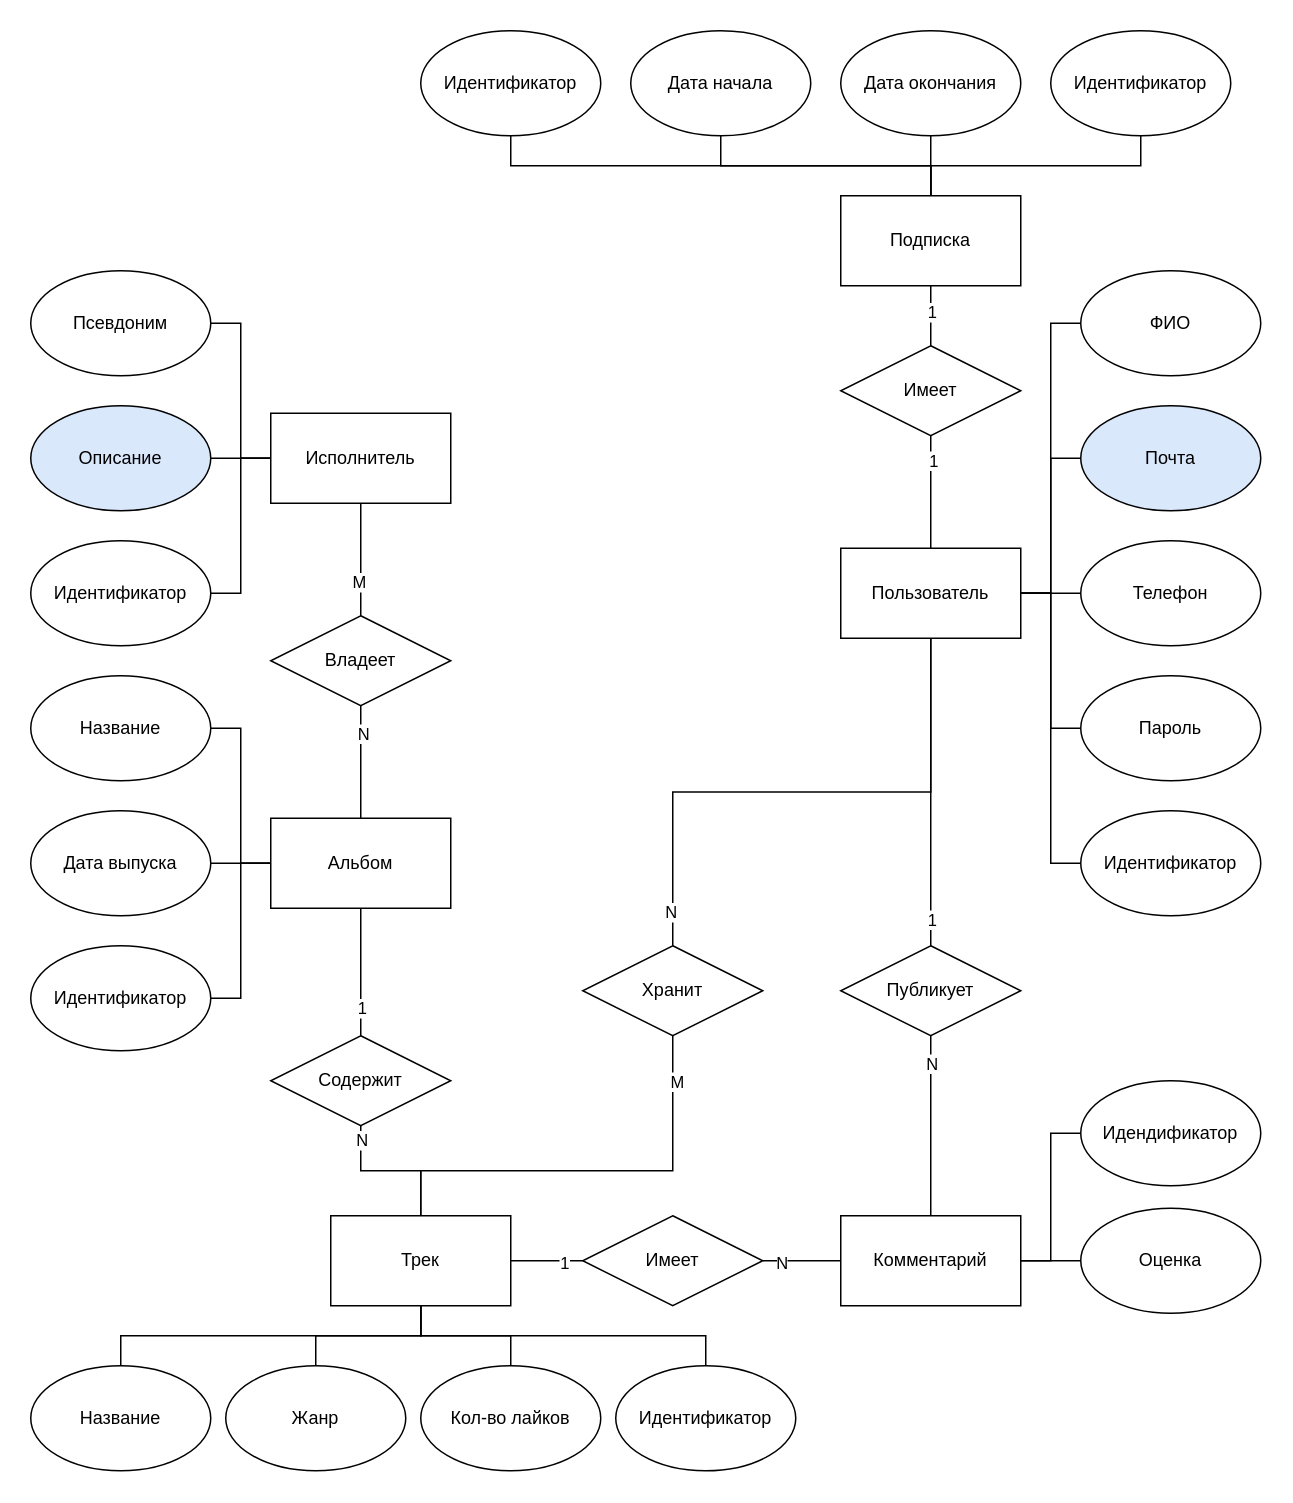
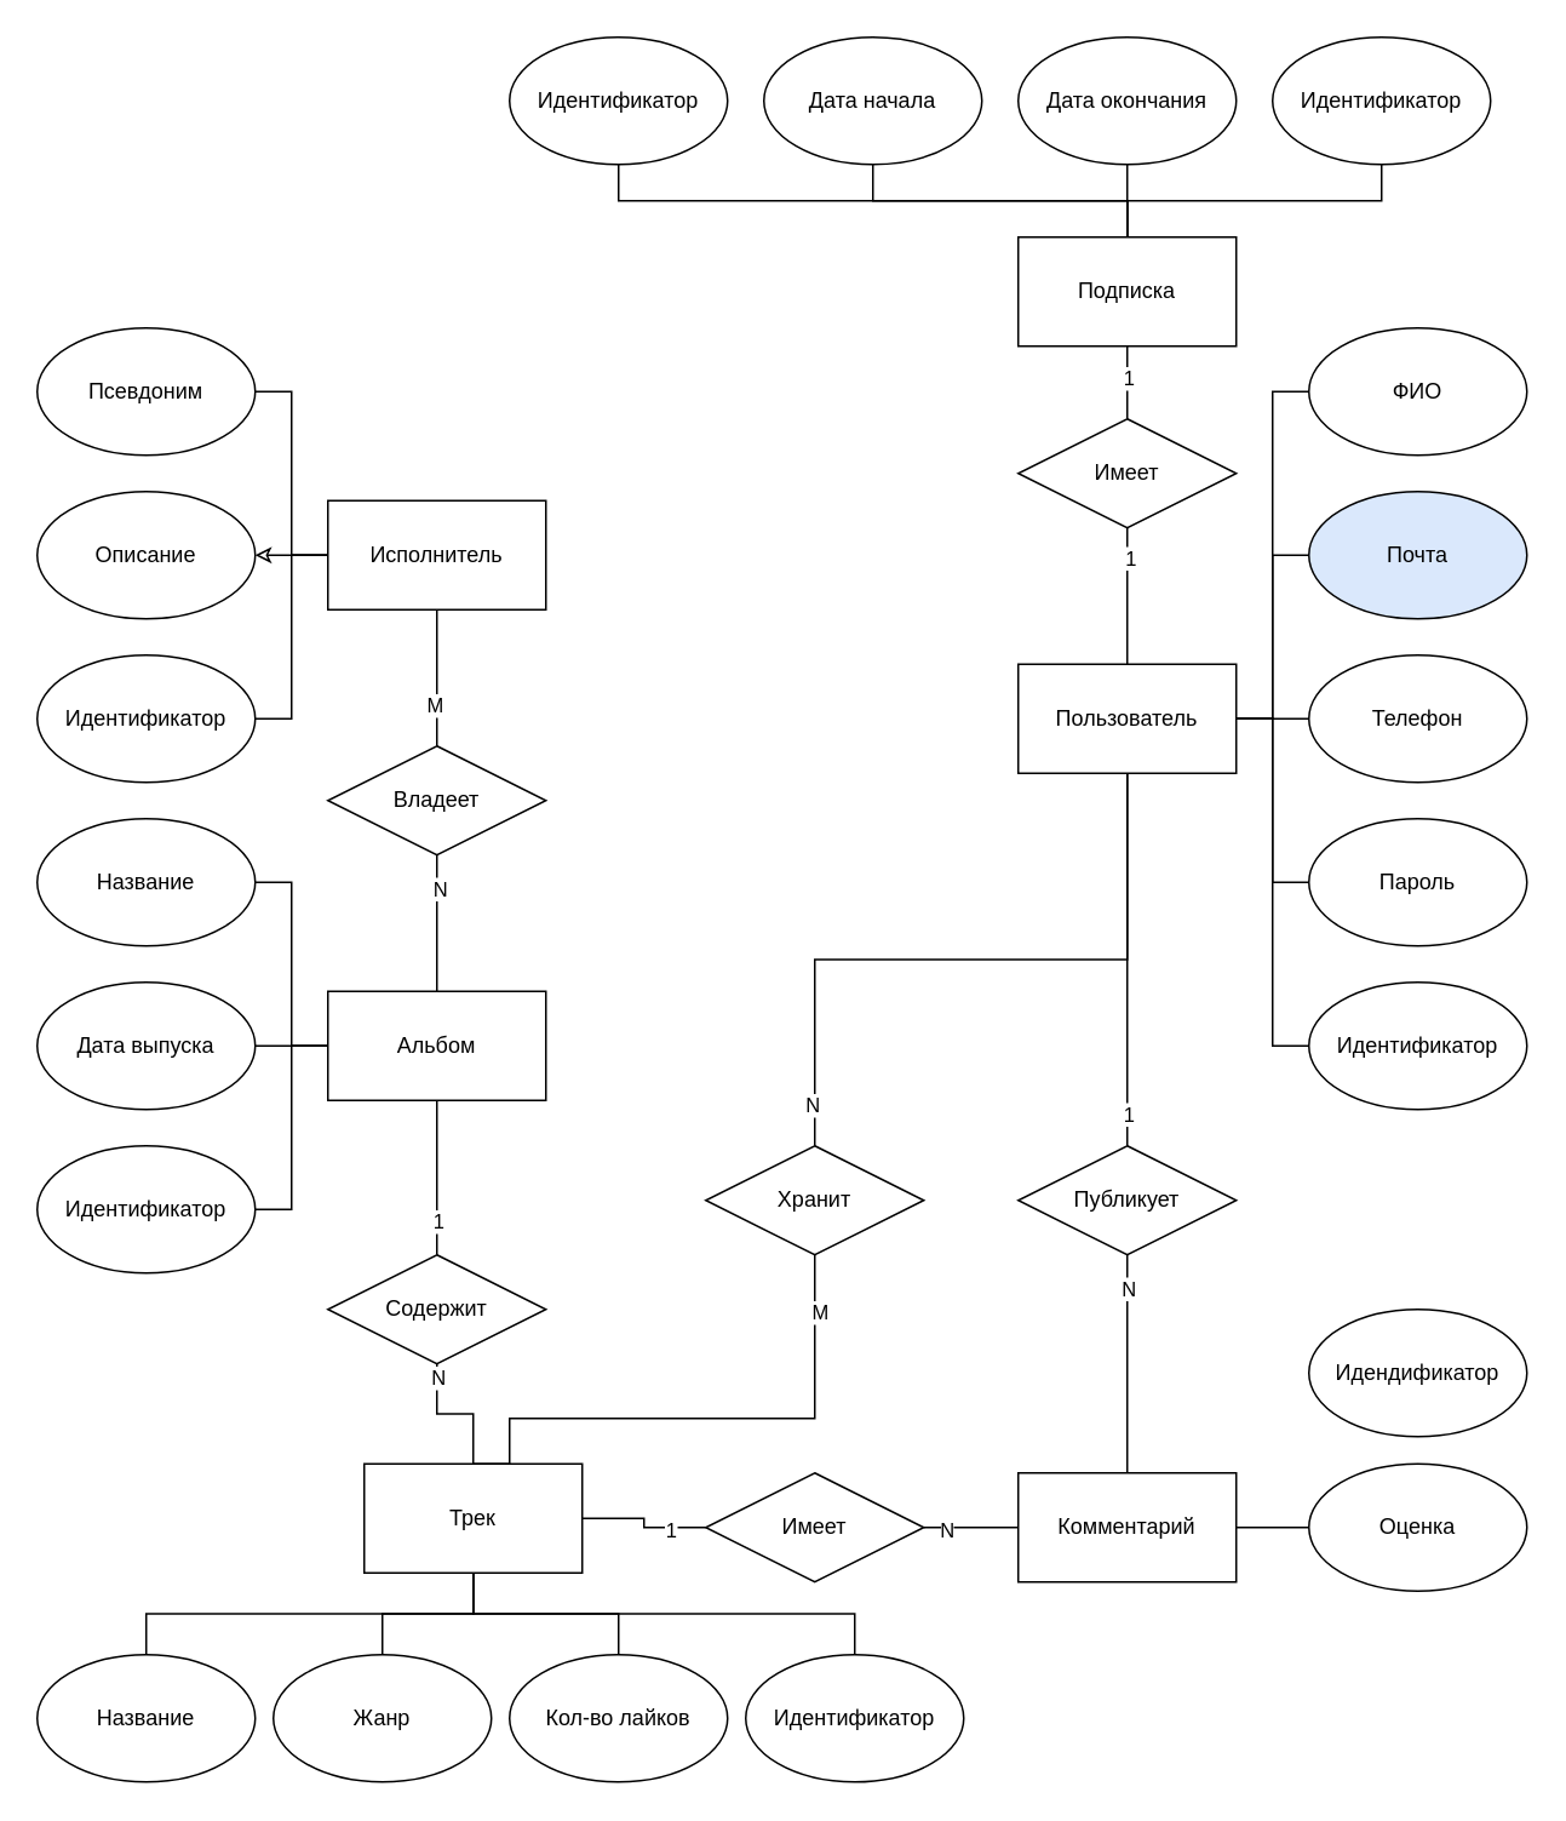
- <mxCell id="35" value="Описание" style="ellipse;whiteSpace=wrap;html=1;fillColor=#dae8fc;" parent="1" vertex="1"><mxGeometry y="270" width="120" height="70" as="geometry" x="20" /></mxCell>
+ <mxCell id="35" value="Описание" style="ellipse;whiteSpace=wrap;html=1;" parent="1" vertex="1"><mxGeometry y="270" width="120" height="70" as="geometry" x="20" /></mxCell>
- <mxCell id="29" style="edgeStyle=orthogonalEdgeStyle;rounded=0;orthogonalLoop=1;jettySize=auto;html=1;exitX=0;exitY=0.5;exitDx=0;exitDy=0;entryX=1;entryY=0.5;entryDx=0;entryDy=0;endArrow=none;endFill=0;" parent="1" source="33" target="35" edge="1"><mxGeometry relative="1" as="geometry" /></mxCell>
+ <mxCell id="29" style="edgeStyle=orthogonalEdgeStyle;rounded=0;orthogonalLoop=1;jettySize=auto;html=1;exitX=0;exitY=0.5;exitDx=0;exitDy=0;entryX=1;entryY=0.5;entryDx=0;entryDy=0;endArrow=classic;endFill=0;" parent="1" source="33" target="35" edge="1"><mxGeometry relative="1" as="geometry" /></mxCell>
- <mxCell id="72" style="edgeStyle=orthogonalEdgeStyle;rounded=0;orthogonalLoop=1;jettySize=auto;html=1;exitX=1;exitY=0.5;exitDx=0;exitDy=0;entryX=0;entryY=0.5;entryDx=0;entryDy=0;endArrow=none;endFill=0;" parent="1" source="74" target="75" edge="1"><mxGeometry relative="1" as="geometry" /></mxCell>
- <mxCell id="24" value="Трек" style="rounded=0;whiteSpace=wrap;html=1;" parent="1" vertex="1"><mxGeometry x="220" y="810" width="120" height="60" as="geometry" /></mxCell>
+ <mxCell id="24" value="Трек" style="rounded=0;whiteSpace=wrap;html=1;" parent="1" vertex="1"><mxGeometry x="200" y="805" width="120" height="60" as="geometry" /></mxCell>
